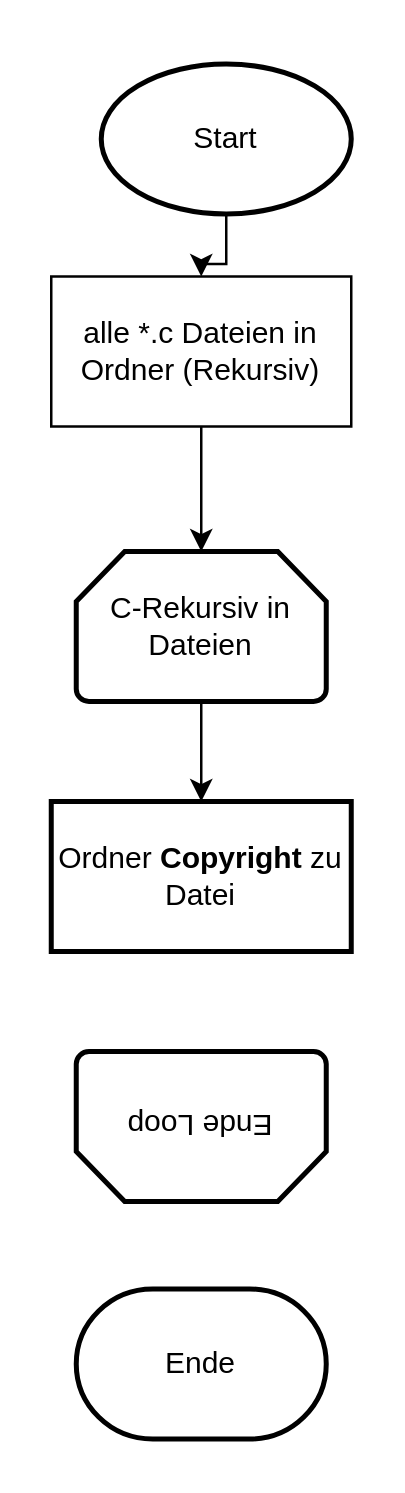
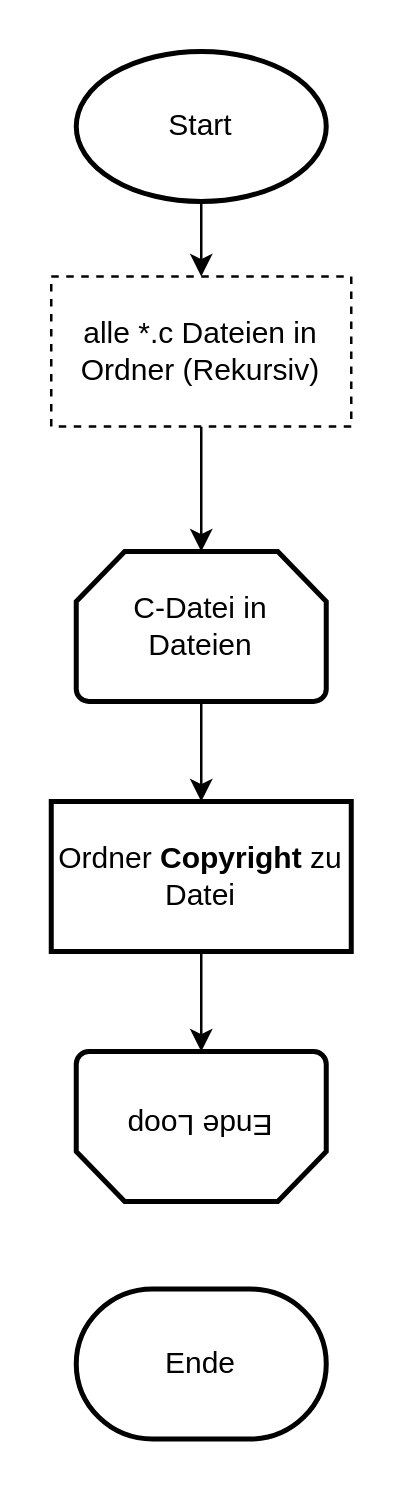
- <mxCell id="9" value="Start" style="strokeWidth=2;html=1;shape=mxgraph.flowchart.start_1;whiteSpace=wrap;" vertex="1" parent="1"><mxGeometry x="40" y="25" width="100" height="60" as="geometry" /></mxCell>
+ <mxCell id="9" value="Start" style="strokeWidth=2;html=1;shape=mxgraph.flowchart.start_1;whiteSpace=wrap;" vertex="1" parent="1"><mxGeometry x="30" y="20" width="100" height="60" as="geometry" /></mxCell>
- <mxCell id="3" value="alle *.c Dateien in Ordner (Rekursiv)" style="rounded=0;whiteSpace=wrap;html=1;" vertex="1" parent="1"><mxGeometry x="20" y="110" width="120" height="60" as="geometry" /></mxCell>
+ <mxCell id="3" value="alle *.c Dateien in Ordner (Rekursiv)" style="rounded=0;whiteSpace=wrap;html=1;dashed=1;" vertex="1" parent="1"><mxGeometry x="20" y="110" width="120" height="60" as="geometry" /></mxCell>
- <mxCell id="5" value="C-Rekursiv in Dateien" style="strokeWidth=2;html=1;shape=mxgraph.flowchart.loop_limit;whiteSpace=wrap;" vertex="1" parent="1"><mxGeometry x="30" y="220" width="100" height="60" as="geometry" /></mxCell>
+ <mxCell id="5" value="C-Datei in Dateien" style="strokeWidth=2;html=1;shape=mxgraph.flowchart.loop_limit;whiteSpace=wrap;" vertex="1" parent="1"><mxGeometry x="30" y="220" width="100" height="60" as="geometry" /></mxCell>
+ <mxCell id="6" style="edgeStyle=orthogonalEdgeStyle;rounded=0;orthogonalLoop=1;jettySize=auto;html=1;entryX=0.5;entryY=1;entryDx=0;entryDy=0;entryPerimeter=0;" edge="1" parent="1" source="7" target="10"><mxGeometry relative="1" as="geometry" /></mxCell>
